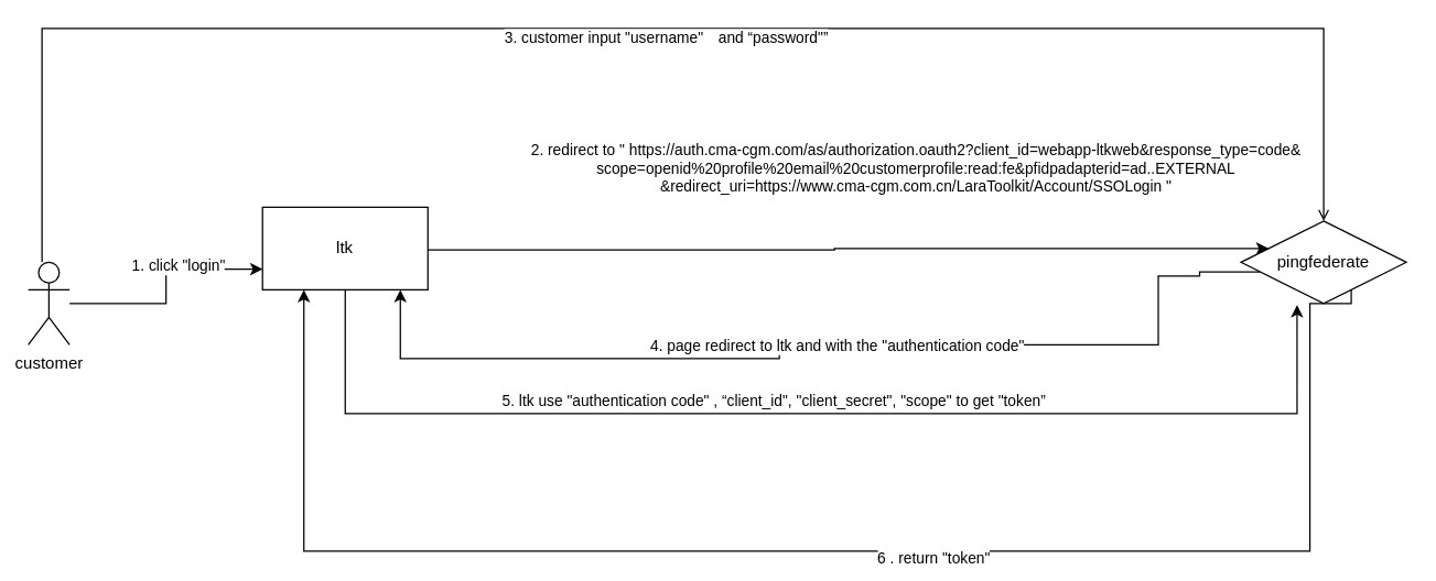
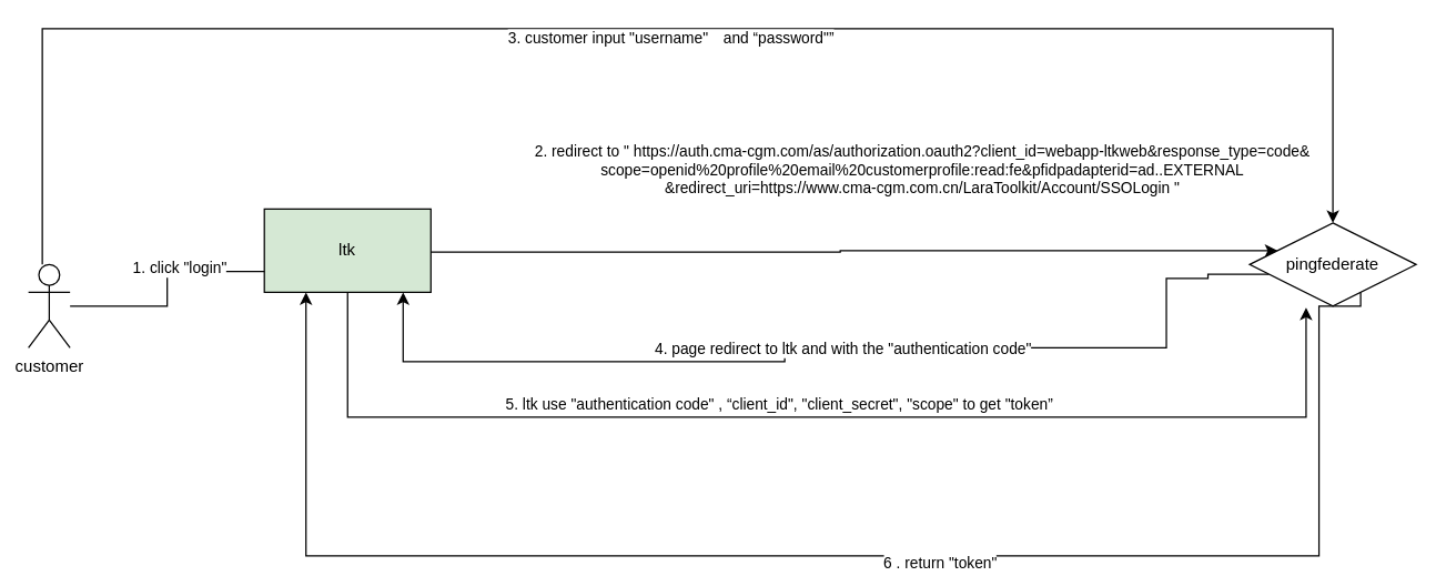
- <mxCell id="14" style="edgeStyle=orthogonalEdgeStyle;rounded=0;orthogonalLoop=1;jettySize=auto;html=1;endArrow=open;" edge="1" parent="1" source="16" target="11"><mxGeometry relative="1" as="geometry"><mxPoint x="30" y="250" as="sourcePoint" /><mxPoint x="948.04" y="338.98" as="targetPoint" /><Array as="points"><mxPoint x="30" y="20" /><mxPoint x="960" y="20" /></Array></mxGeometry></mxCell>
+ <mxCell id="14" style="edgeStyle=orthogonalEdgeStyle;rounded=0;orthogonalLoop=1;jettySize=auto;html=1;" edge="1" parent="1" source="16" target="11"><mxGeometry relative="1" as="geometry"><mxPoint x="30" y="250" as="sourcePoint" /><mxPoint x="948.04" y="338.98" as="targetPoint" /><Array as="points"><mxPoint x="30" y="20" /><mxPoint x="960" y="20" /></Array></mxGeometry></mxCell>
- <mxCell id="6" value="ltk" style="rounded=0;whiteSpace=wrap;html=1;" vertex="1" parent="1"><mxGeometry x="190" y="150" width="120" height="60" as="geometry" /></mxCell>
+ <mxCell id="6" value="ltk" style="rounded=0;whiteSpace=wrap;html=1;fillColor=#d5e8d4;" vertex="1" parent="1"><mxGeometry x="190" y="150" width="120" height="60" as="geometry" /></mxCell>
- <mxCell id="12" style="edgeStyle=orthogonalEdgeStyle;rounded=0;orthogonalLoop=1;jettySize=auto;html=1;entryX=0;entryY=0.75;entryDx=0;entryDy=0;" edge="1" parent="1" source="16" target="6"><mxGeometry relative="1" as="geometry" /></mxCell>
+ <mxCell id="12" style="edgeStyle=orthogonalEdgeStyle;rounded=0;orthogonalLoop=1;jettySize=auto;html=1;entryX=0;entryY=0.75;entryDx=0;entryDy=0;endArrow=none;" edge="1" parent="1" source="16" target="6"><mxGeometry relative="1" as="geometry" /></mxCell>
